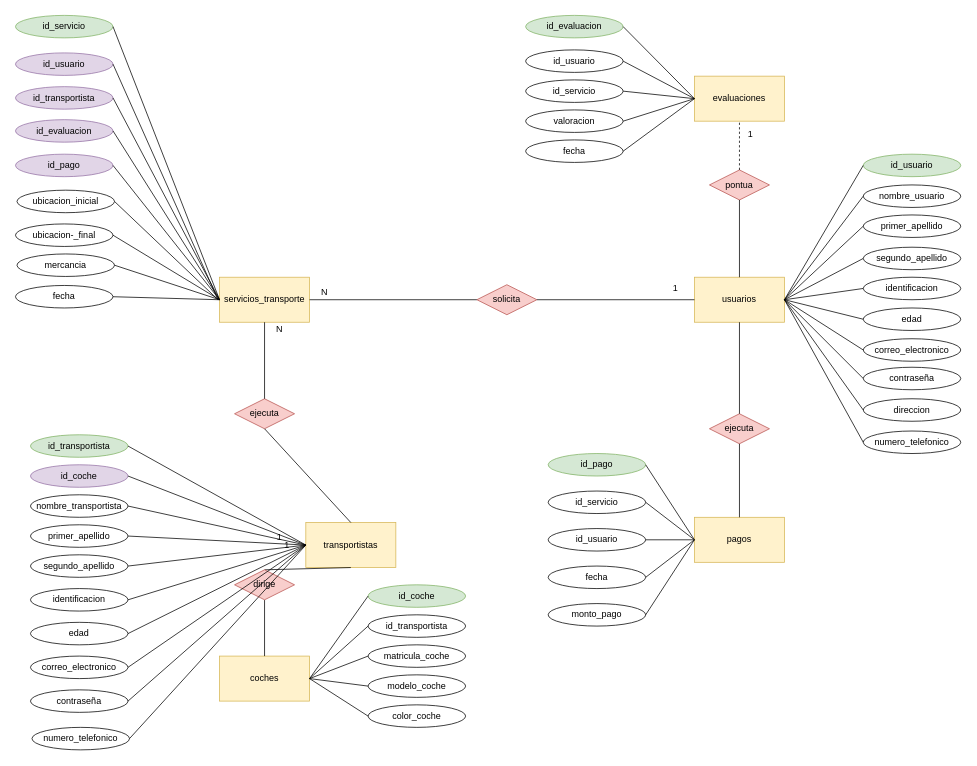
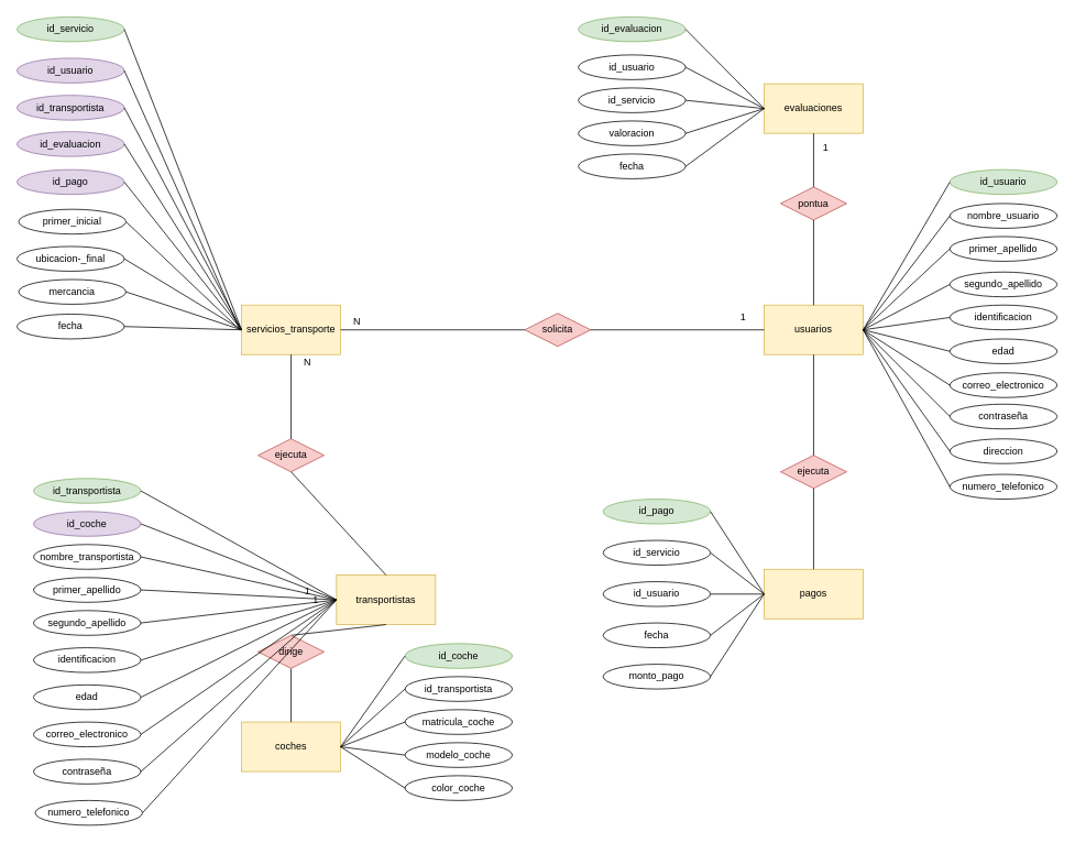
- <mxCell id="98" value="" style="endArrow=none;html=1;rounded=0;entryX=0.5;entryY=1;entryDx=0;entryDy=0;exitX=0.5;exitY=0;exitDx=0;exitDy=0;dashed=1;" edge="1" parent="2" source="15" target="60"><mxGeometry width="50" height="50" relative="1" as="geometry"><mxPoint x="880" y="269" as="sourcePoint" /><mxPoint x="930" y="219" as="targetPoint" /></mxGeometry></mxCell>
+ <mxCell id="98" value="" style="endArrow=none;html=1;rounded=0;entryX=0.5;entryY=1;entryDx=0;entryDy=0;exitX=0.5;exitY=0;exitDx=0;exitDy=0;" edge="1" parent="2" source="15" target="60"><mxGeometry width="50" height="50" relative="1" as="geometry"><mxPoint x="880" y="269" as="sourcePoint" /><mxPoint x="930" y="219" as="targetPoint" /></mxGeometry></mxCell>
- <mxCell id="67" value="ubicacion_inicial" style="ellipse;whiteSpace=wrap;html=1;labelBackgroundColor=none;" vertex="1" parent="2"><mxGeometry x="2" y="233" width="130" height="30" as="geometry" /></mxCell>
+ <mxCell id="67" value="primer_inicial" style="ellipse;whiteSpace=wrap;html=1;labelBackgroundColor=none;" vertex="1" parent="2"><mxGeometry x="2" y="233" width="130" height="30" as="geometry" /></mxCell>
- <mxCell id="32" value="dirige" style="rhombus;whiteSpace=wrap;html=1;labelBackgroundColor=none;fillColor=#f8cecc;strokeColor=#b85450;" parent="2" vertex="1"><mxGeometry x="292" y="739" width="80" height="40" as="geometry" /></mxCell>
+ <mxCell id="32" value="dirige" style="rhombus;whiteSpace=wrap;html=1;labelBackgroundColor=none;fillColor=#f8cecc;strokeColor=#b85450;" parent="2" vertex="1"><mxGeometry x="292" y="749" width="80" height="40" as="geometry" /></mxCell>
